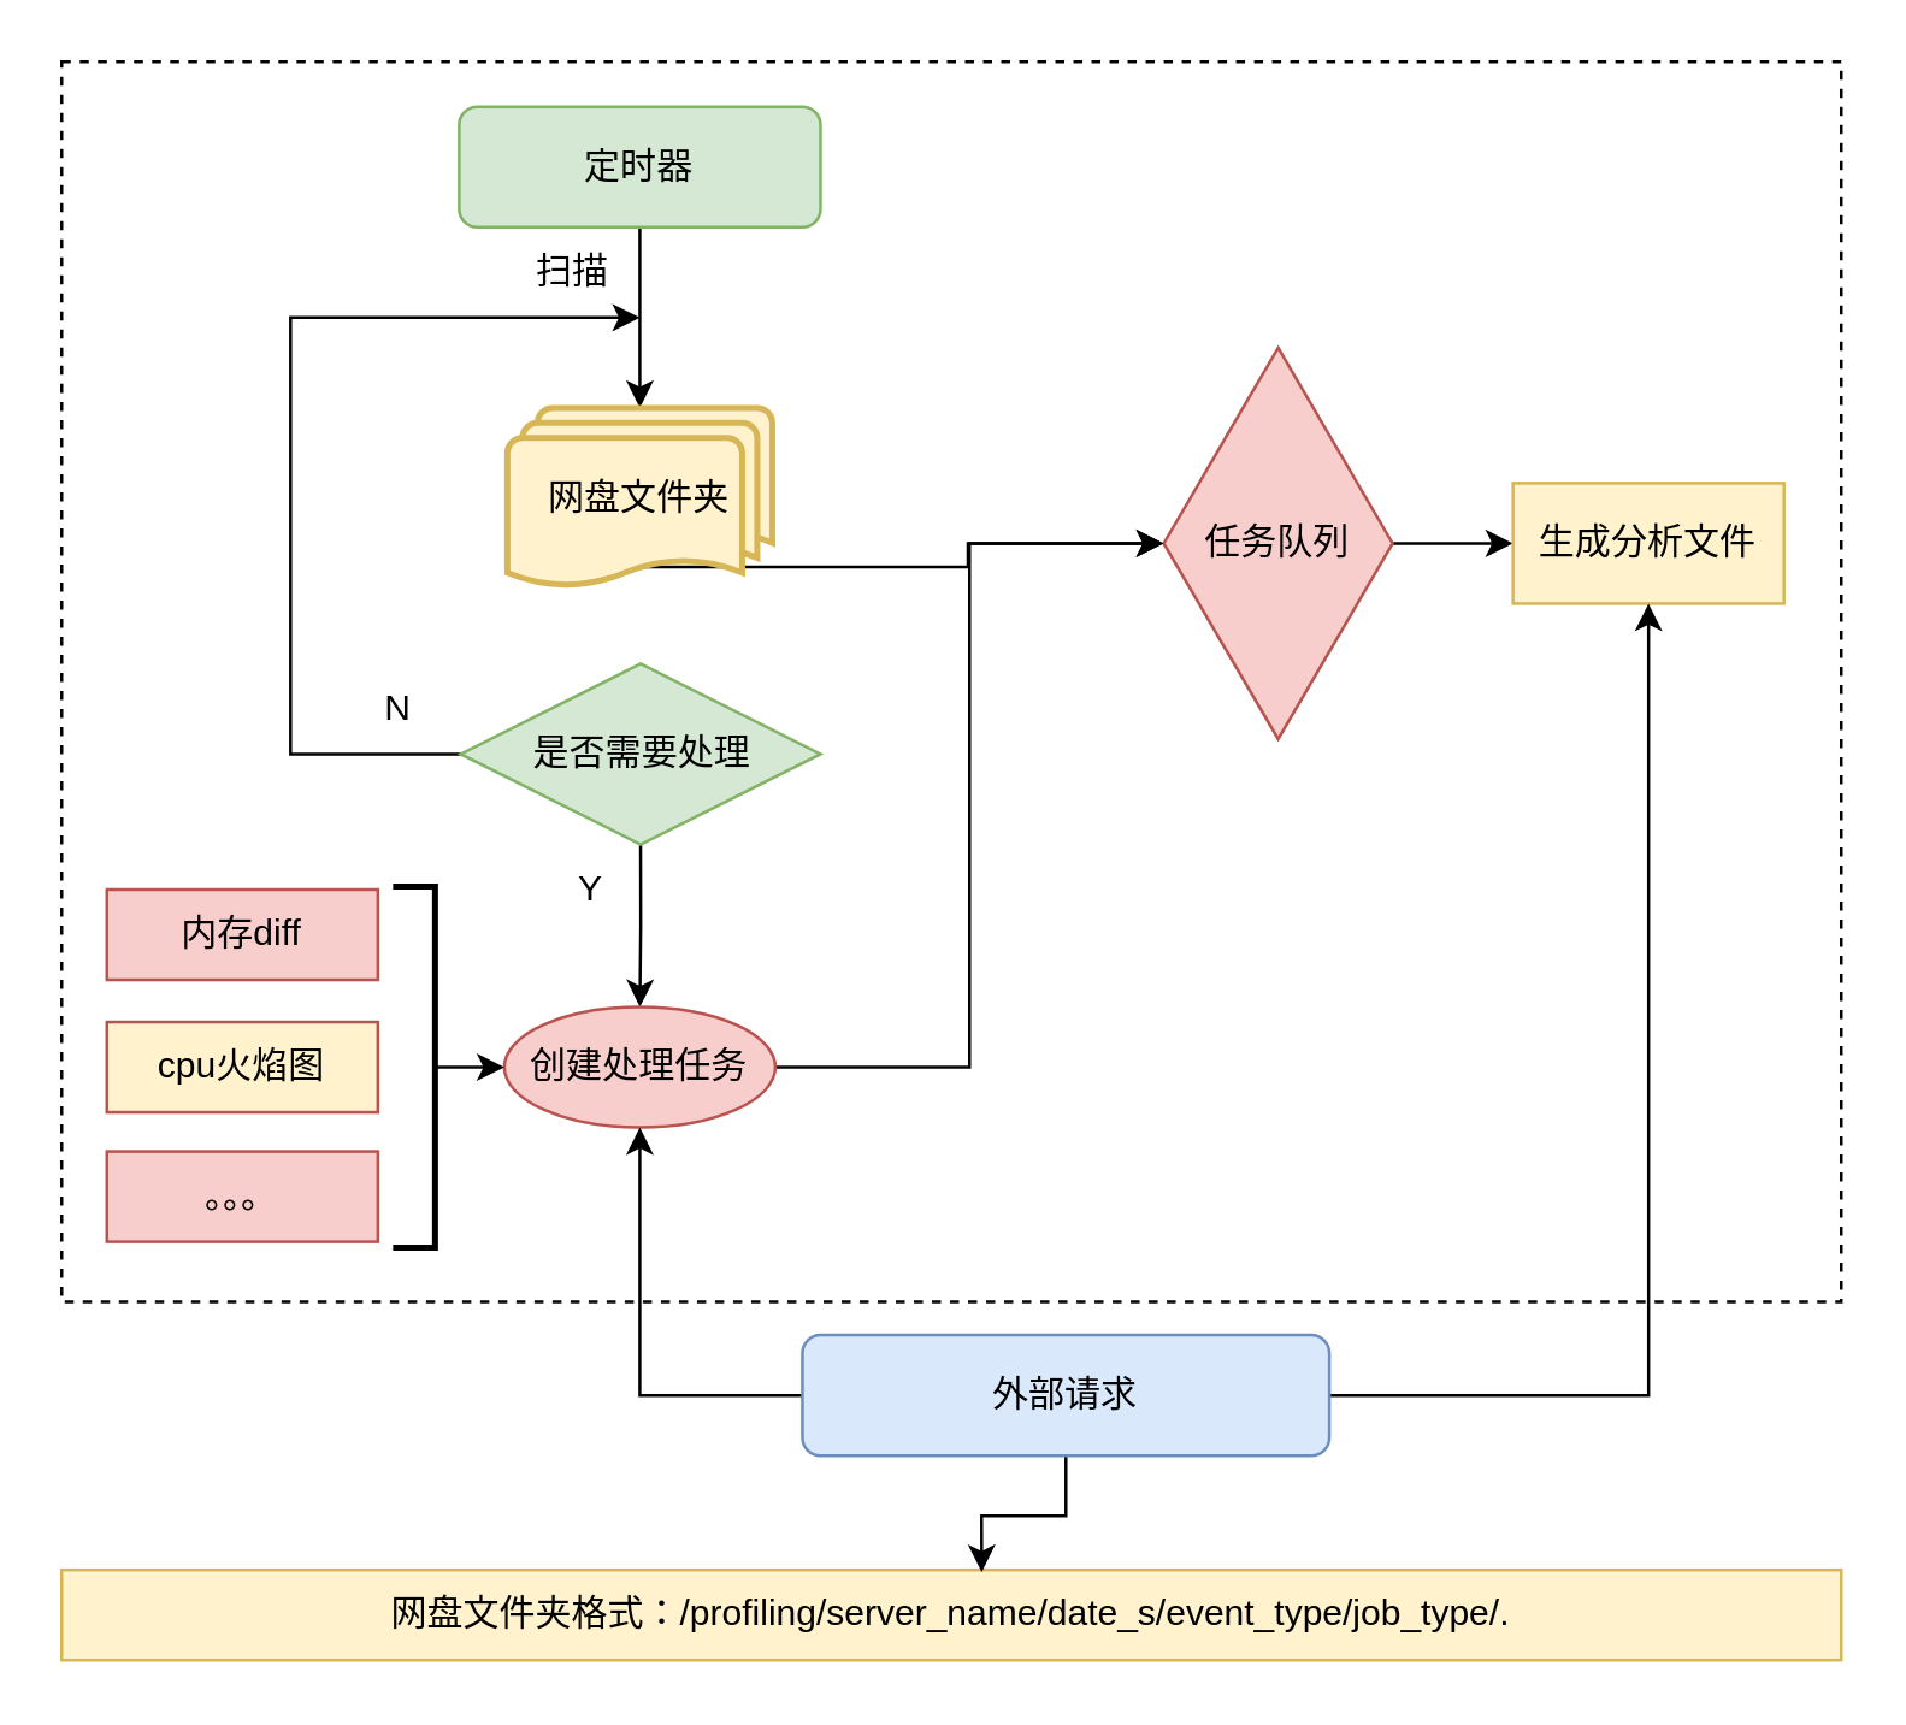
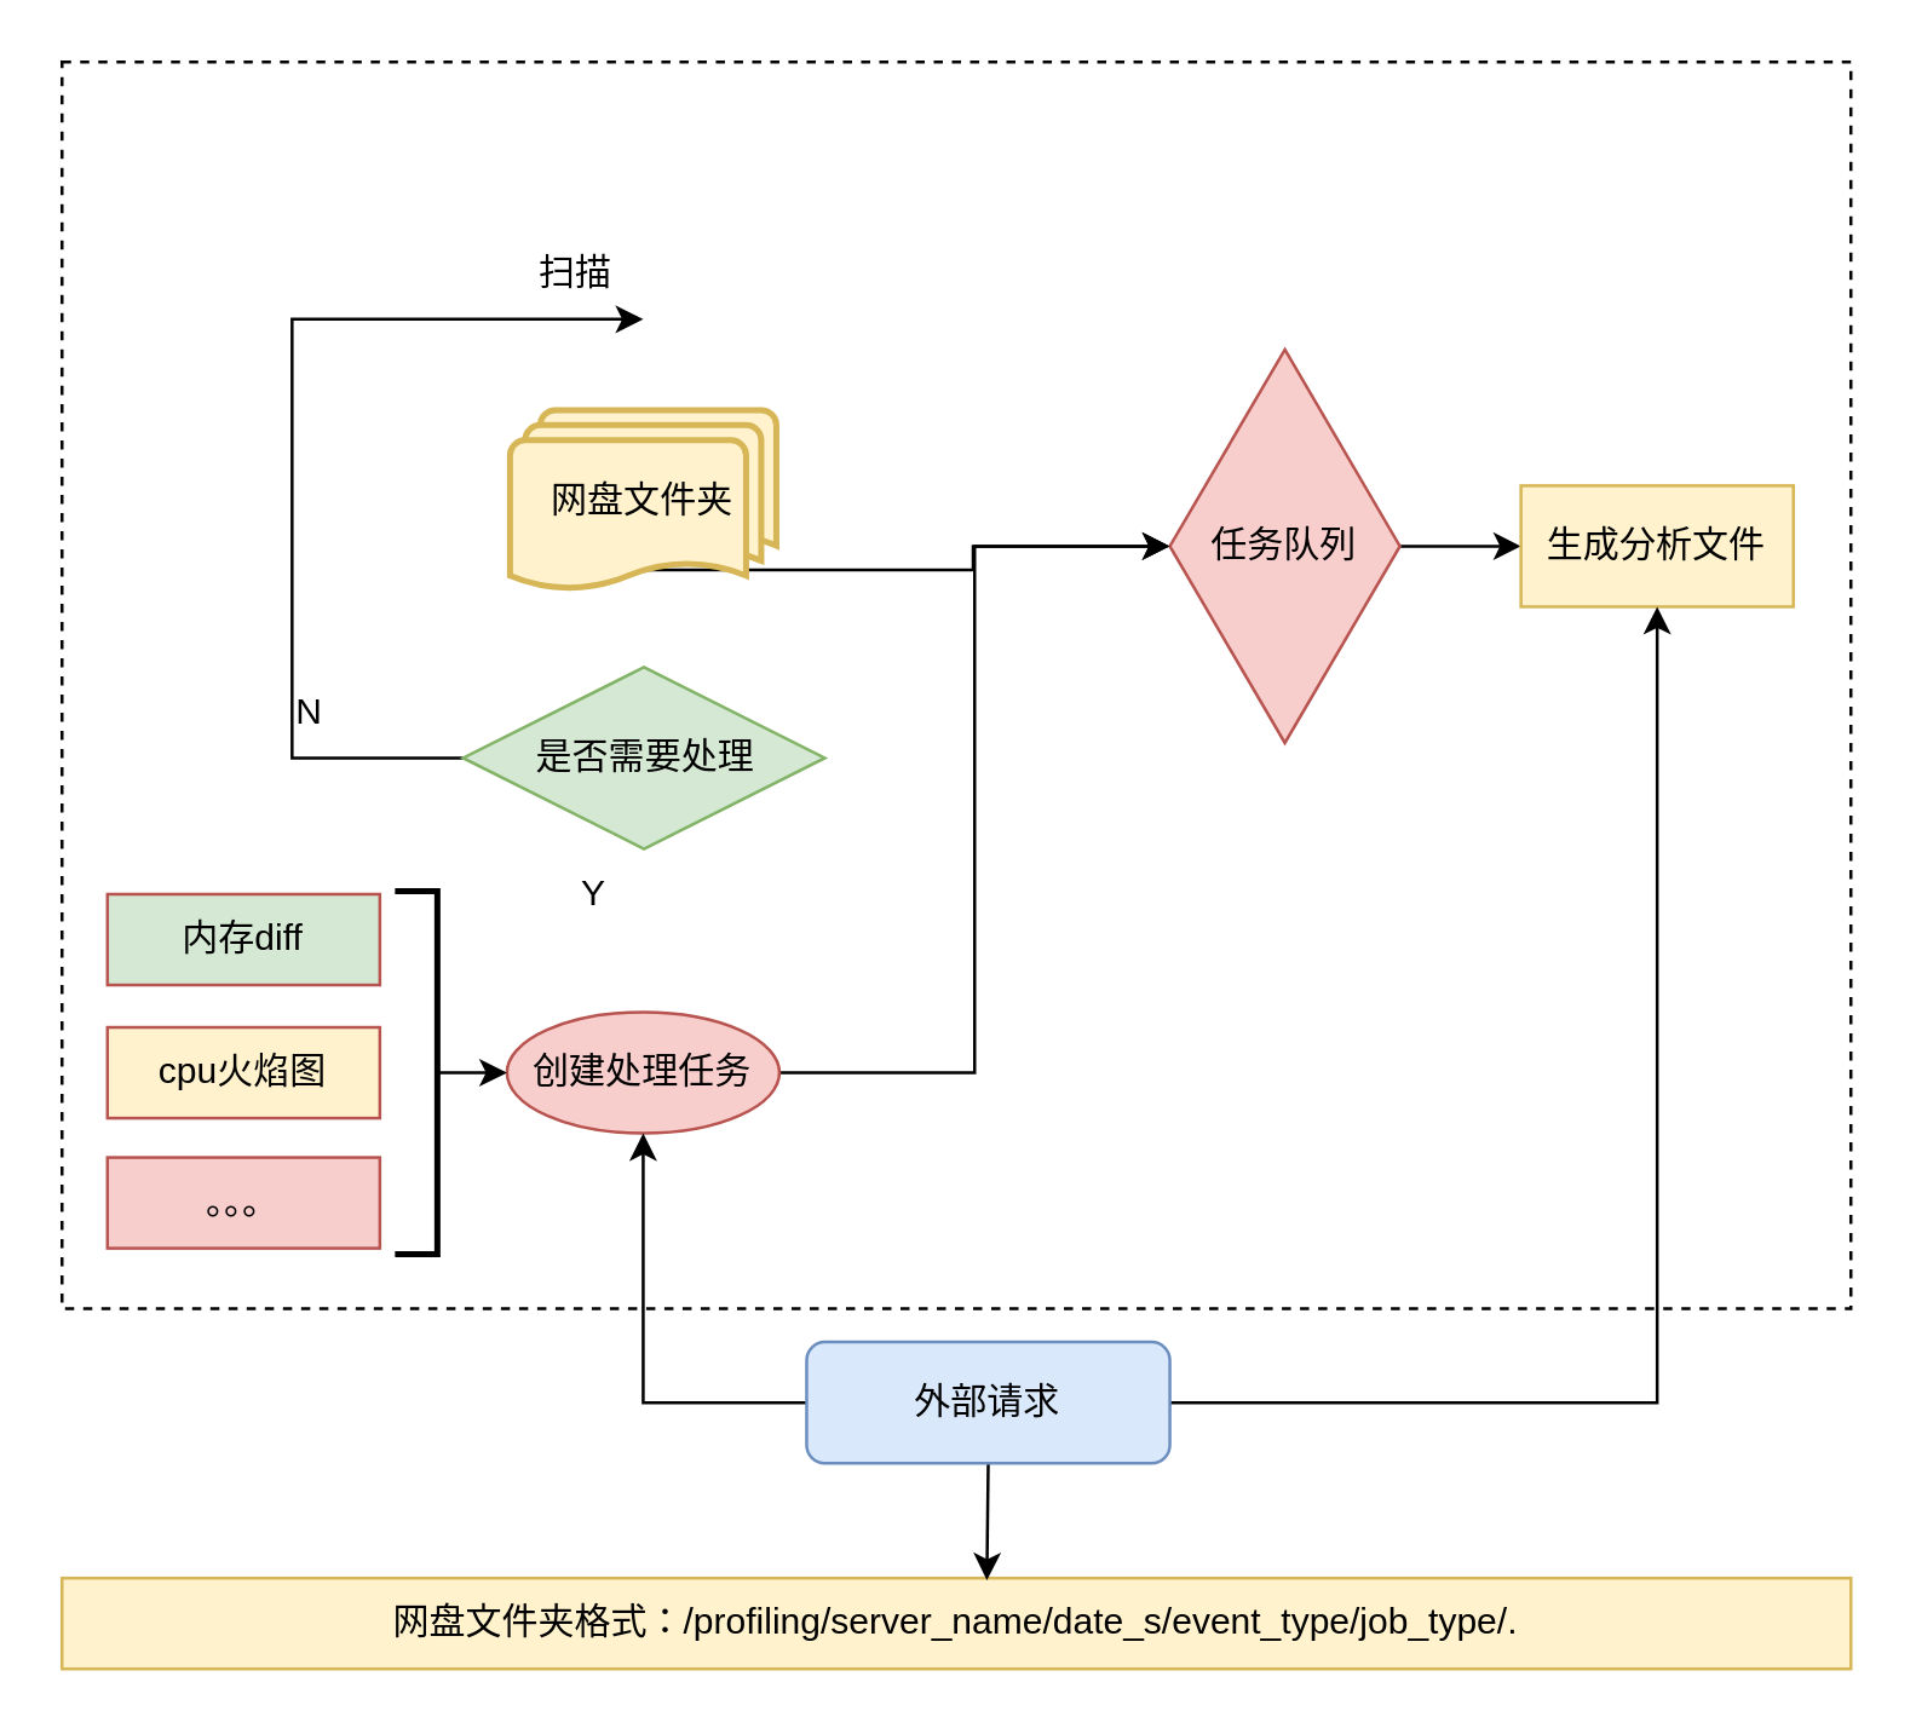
- <mxCell id="4" value="定时器" style="rounded=1;whiteSpace=wrap;html=1;fontSize=12;glass=0;strokeWidth=1;shadow=0;fillColor=#d5e8d4;strokeColor=#82b366;" vertex="1" parent="1"><mxGeometry x="152" y="35" width="120" height="40" as="geometry" /></mxCell>
- <mxCell id="3" style="edgeStyle=orthogonalEdgeStyle;rounded=0;orthogonalLoop=1;jettySize=auto;html=1;exitX=0.5;exitY=1;exitDx=0;exitDy=0;entryX=0.5;entryY=0;entryDx=0;entryDy=0;entryPerimeter=0;" edge="1" parent="1" source="4" target="8"><mxGeometry relative="1" as="geometry" /></mxCell>
- <mxCell id="15" value="N" style="text;html=1;strokeColor=none;fillColor=none;align=center;verticalAlign=middle;whiteSpace=wrap;rounded=0;" vertex="1" parent="1"><mxGeometry x="112" y="225" width="40" height="20" as="geometry" /></mxCell>
+ <mxCell id="15" value="N" style="text;html=1;strokeColor=none;fillColor=none;align=center;verticalAlign=middle;whiteSpace=wrap;rounded=0;" vertex="1" parent="1"><mxGeometry x="82" y="225" width="40" height="20" as="geometry" /></mxCell>
- <mxCell id="13" style="edgeStyle=orthogonalEdgeStyle;rounded=0;orthogonalLoop=1;jettySize=auto;html=1;exitX=0.5;exitY=1;exitDx=0;exitDy=0;entryX=0.5;entryY=0;entryDx=0;entryDy=0;" edge="1" parent="1" source="14" target="19"><mxGeometry relative="1" as="geometry" /></mxCell>
- <mxCell id="5" value="内存diff" style="rounded=0;whiteSpace=wrap;html=1;fillColor=#f8cecc;strokeColor=#b85450;" vertex="1" parent="1"><mxGeometry x="35" y="295" width="90" height="30" as="geometry" /></mxCell>
+ <mxCell id="5" value="内存diff" style="rounded=0;whiteSpace=wrap;html=1;fillColor=#d5e8d4;strokeColor=#b85450;" vertex="1" parent="1"><mxGeometry x="35" y="295" width="90" height="30" as="geometry" /></mxCell>
- <mxCell id="27" value="外部请求" style="rounded=1;whiteSpace=wrap;html=1;fontSize=12;glass=0;strokeWidth=1;shadow=0;fillColor=#dae8fc;strokeColor=#6c8ebf;" vertex="1" parent="1"><mxGeometry x="266" y="443" width="175" height="40" as="geometry" /></mxCell>
+ <mxCell id="27" value="外部请求" style="rounded=1;whiteSpace=wrap;html=1;fontSize=12;glass=0;strokeWidth=1;shadow=0;fillColor=#dae8fc;strokeColor=#6c8ebf;" vertex="1" parent="1"><mxGeometry x="266" y="443" width="120" height="40" as="geometry" /></mxCell>
